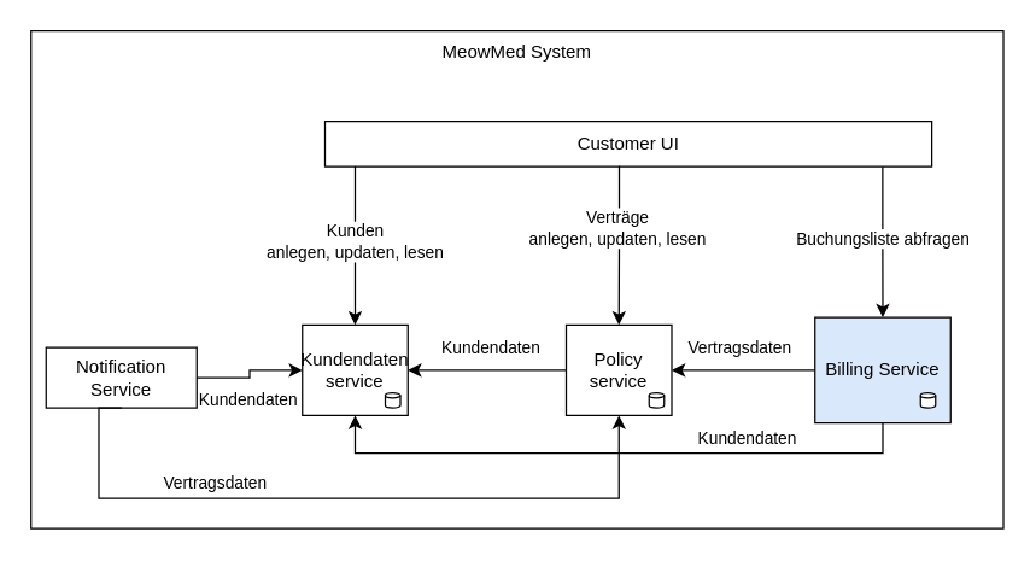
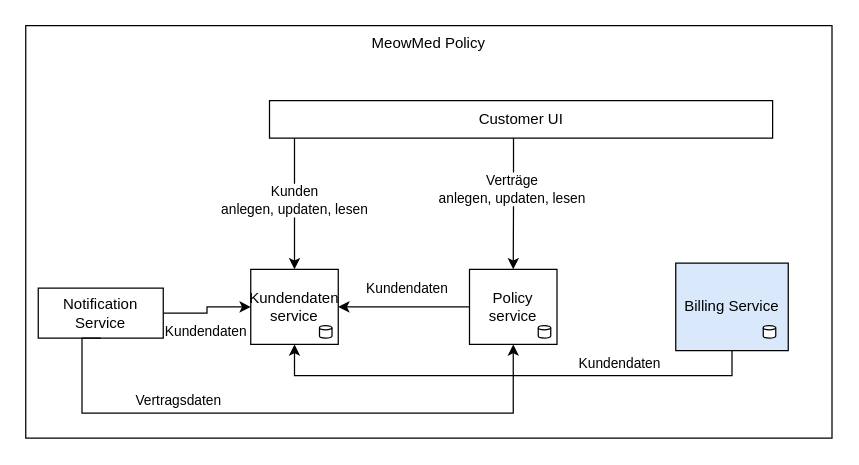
- <mxCell id="2" value="MeowMed System" style="rounded=0;whiteSpace=wrap;html=1;verticalAlign=top;" vertex="1" parent="1"><mxGeometry x="20" y="20" width="645" height="330" as="geometry" /></mxCell>
+ <mxCell id="2" value="MeowMed Policy" style="rounded=0;whiteSpace=wrap;html=1;verticalAlign=top;" vertex="1" parent="1"><mxGeometry x="20" y="20" width="645" height="330" as="geometry" /></mxCell>
- <mxCell id="11" value="Buchungsliste abfragen" style="edgeStyle=orthogonalEdgeStyle;rounded=0;orthogonalLoop=1;jettySize=auto;html=1;exitX=0.919;exitY=1.011;exitDx=0;exitDy=0;entryX=0.5;entryY=0;entryDx=0;entryDy=0;exitPerimeter=0;" edge="1" parent="1" source="3" target="7"><mxGeometry x="-0.012" relative="1" as="geometry"><mxPoint x="340" y="120" as="sourcePoint" /><mxPoint x="359" y="230" as="targetPoint" /><mxPoint y="-1" as="offset" /></mxGeometry></mxCell>
- <mxCell id="17" value="Vertragsdaten" style="edgeStyle=orthogonalEdgeStyle;rounded=0;orthogonalLoop=1;jettySize=auto;html=1;exitX=0;exitY=0.5;exitDx=0;exitDy=0;entryX=1;entryY=0.5;entryDx=0;entryDy=0;" edge="1" parent="1" source="7" target="6"><mxGeometry x="0.048" y="-15" relative="1" as="geometry"><mxPoint x="420" y="285" as="sourcePoint" /><mxPoint x="75" y="270" as="targetPoint" /><mxPoint as="offset" /><Array as="points"><mxPoint x="500" y="245" /><mxPoint x="500" y="245" /></Array></mxGeometry></mxCell>
